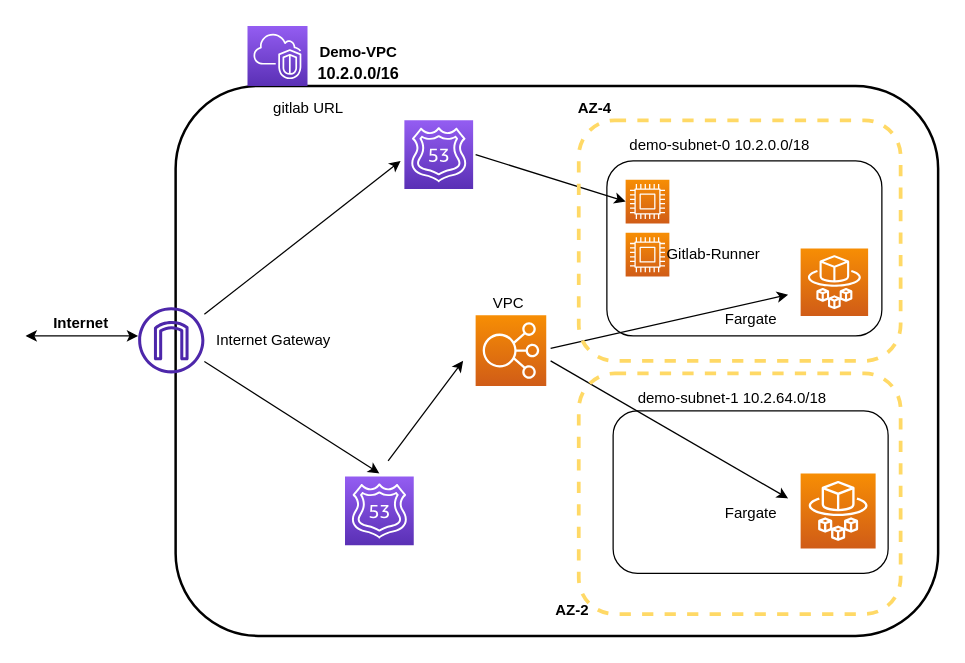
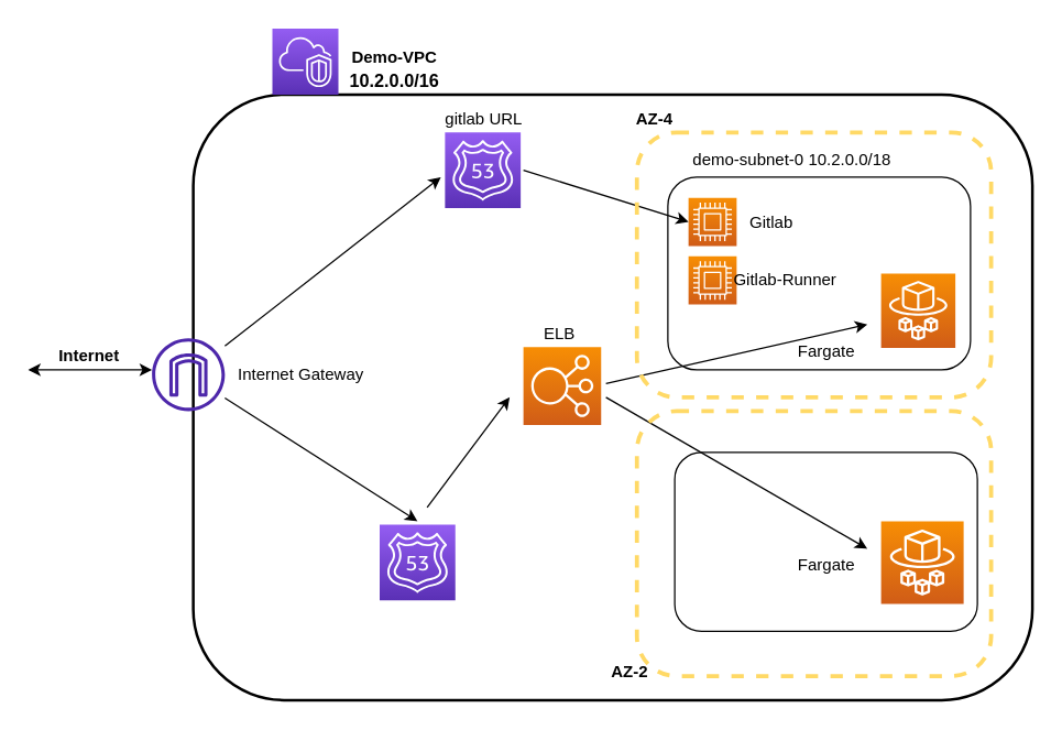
- <mxCell id="14" value="gitlab URL" style="text;html=1;resizable=0;autosize=1;align=center;verticalAlign=middle;points=[];fillColor=none;strokeColor=none;rounded=0;" parent="1" vertex="1"><mxGeometry x="210.5" y="75.5" width="70" height="20" as="geometry" /></mxCell>
+ <mxCell id="14" value="gitlab URL" style="text;html=1;resizable=0;autosize=1;align=center;verticalAlign=middle;points=[];fillColor=none;strokeColor=none;rounded=0;" parent="1" vertex="1"><mxGeometry x="315.5" y="75.5" width="70" height="20" as="geometry" /></mxCell>
+ <mxCell id="20" value="Gitlab" style="text;html=1;resizable=0;autosize=1;align=center;verticalAlign=middle;points=[];fillColor=none;strokeColor=none;rounded=0;" parent="1" vertex="1"><mxGeometry x="535" y="150.5" width="50" height="20" as="geometry" /></mxCell>
- <mxCell id="13" value="VPC" style="text;html=1;resizable=0;autosize=1;align=center;verticalAlign=middle;points=[];fillColor=none;strokeColor=none;rounded=0;" parent="1" vertex="1"><mxGeometry x="385.5" y="232" width="40" height="20" as="geometry" /></mxCell>
+ <mxCell id="13" value="ELB" style="text;html=1;resizable=0;autosize=1;align=center;verticalAlign=middle;points=[];fillColor=none;strokeColor=none;rounded=0;" parent="1" vertex="1"><mxGeometry x="385.5" y="232" width="40" height="20" as="geometry" /></mxCell>
- <mxCell id="16" value="demo-subnet-1 10.2.64.0/18" style="text;html=1;resizable=0;autosize=1;align=center;verticalAlign=middle;points=[];fillColor=none;strokeColor=none;rounded=0;" parent="1" vertex="1"><mxGeometry x="500" y="308" width="170" height="20" as="geometry" /></mxCell>
